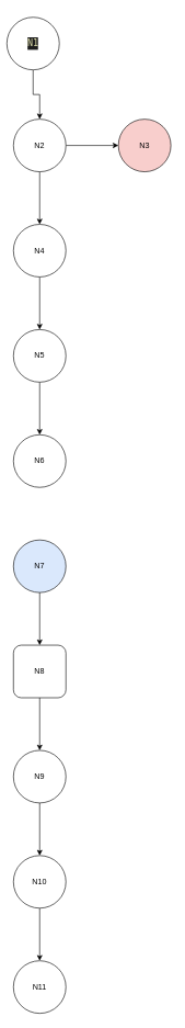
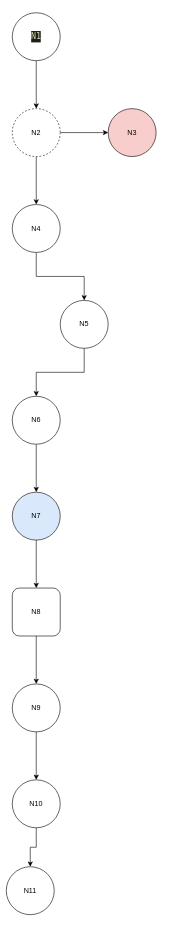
- <mxCell id="3" value="&lt;div style=&quot;color: rgb(212, 212, 212); background-color: rgb(30, 30, 30); font-family: &amp;quot;Droid Sans Mono&amp;quot;, &amp;quot;monospace&amp;quot;, monospace; font-size: 14px; line-height: 19px; white-space: pre;&quot;&gt;&lt;span style=&quot;color: #dcdcaa;&quot;&gt;N1&lt;br&gt;&lt;/span&gt;&lt;/div&gt;" style="ellipse;whiteSpace=wrap;html=1;aspect=fixed;" vertex="1" parent="1"><mxGeometry x="10" y="25" width="80" height="80" as="geometry" /></mxCell>
+ <mxCell id="3" value="&lt;div style=&quot;color: rgb(212, 212, 212); background-color: rgb(30, 30, 30); font-family: &amp;quot;Droid Sans Mono&amp;quot;, &amp;quot;monospace&amp;quot;, monospace; font-size: 14px; line-height: 19px; white-space: pre;&quot;&gt;&lt;span style=&quot;color: #dcdcaa;&quot;&gt;N1&lt;br&gt;&lt;/span&gt;&lt;/div&gt;" style="ellipse;whiteSpace=wrap;html=1;aspect=fixed;" vertex="1" parent="1"><mxGeometry x="20" y="20" width="80" height="80" as="geometry" /></mxCell>
- <mxCell id="6" value="N2" style="ellipse;whiteSpace=wrap;html=1;aspect=fixed;" vertex="1" parent="1"><mxGeometry x="20" y="180" width="80" height="80" as="geometry" /></mxCell>
+ <mxCell id="6" value="N2" style="ellipse;whiteSpace=wrap;html=1;aspect=fixed;dashed=1;" vertex="1" parent="1"><mxGeometry x="20" y="180" width="80" height="80" as="geometry" /></mxCell>
- <mxCell id="11" value="N5" style="ellipse;whiteSpace=wrap;html=1;aspect=fixed;" vertex="1" parent="1"><mxGeometry x="20" y="500" width="80" height="80" as="geometry" /></mxCell>
+ <mxCell id="11" value="N5" style="ellipse;whiteSpace=wrap;html=1;aspect=fixed;" vertex="1" parent="1"><mxGeometry x="100" y="500" width="80" height="80" as="geometry" /></mxCell>
+ <mxCell id="12" value="" style="edgeStyle=orthogonalEdgeStyle;rounded=0;orthogonalLoop=1;jettySize=auto;html=1;" edge="1" parent="1" source="13" target="15"><mxGeometry relative="1" as="geometry" /></mxCell>
- <mxCell id="22" value="N11" style="ellipse;whiteSpace=wrap;html=1;aspect=fixed;" vertex="1" parent="1"><mxGeometry x="20" y="1460" width="80" height="80" as="geometry" /></mxCell>
+ <mxCell id="22" value="N11" style="ellipse;whiteSpace=wrap;html=1;aspect=fixed;" vertex="1" parent="1"><mxGeometry x="10" y="1445" width="80" height="80" as="geometry" /></mxCell>
